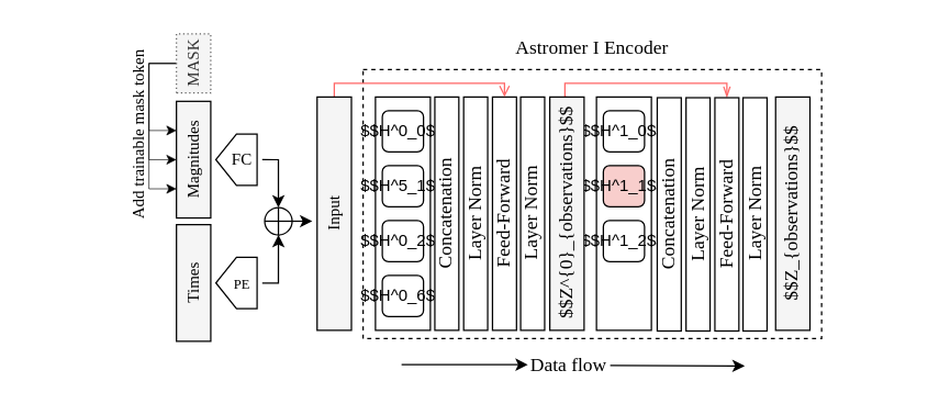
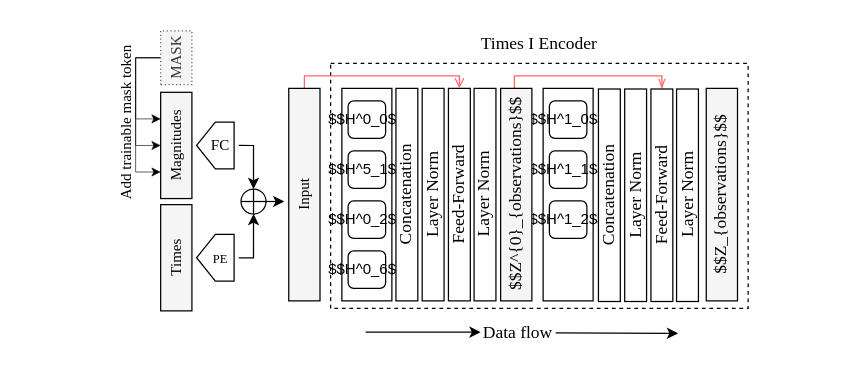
- <mxCell id="13" value="&lt;font style=&quot;font-size: 14px;&quot; face=&quot;Garamond&quot;&gt;Astromer I Encoder&lt;/font&gt;" style="text;html=1;strokeColor=none;fillColor=none;align=center;verticalAlign=middle;whiteSpace=wrap;rounded=0;" parent="1" vertex="1"><mxGeometry x="316.25" y="20" width="229.5" height="30" as="geometry" /></mxCell>
+ <mxCell id="13" value="&lt;font style=&quot;font-size: 14px;&quot; face=&quot;Garamond&quot;&gt;Times I Encoder&lt;/font&gt;" style="text;html=1;strokeColor=none;fillColor=none;align=center;verticalAlign=middle;whiteSpace=wrap;rounded=0;" parent="1" vertex="1"><mxGeometry x="316.25" y="20" width="229.5" height="30" as="geometry" /></mxCell>
- <mxCell id="10" value="$$H^1_1$$" style="rounded=1;whiteSpace=wrap;html=1;fillColor=#f8cecc;" parent="1" vertex="1"><mxGeometry x="439" y="120" width="30" height="30" as="geometry" /></mxCell>
+ <mxCell id="10" value="$$H^1_1$$" style="rounded=1;whiteSpace=wrap;html=1;" parent="1" vertex="1"><mxGeometry x="439" y="120" width="30" height="30" as="geometry" /></mxCell>
